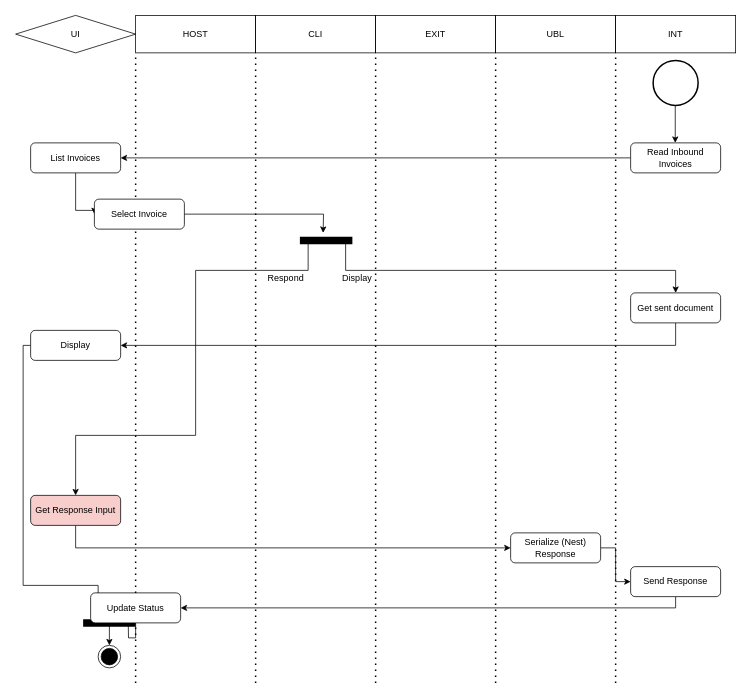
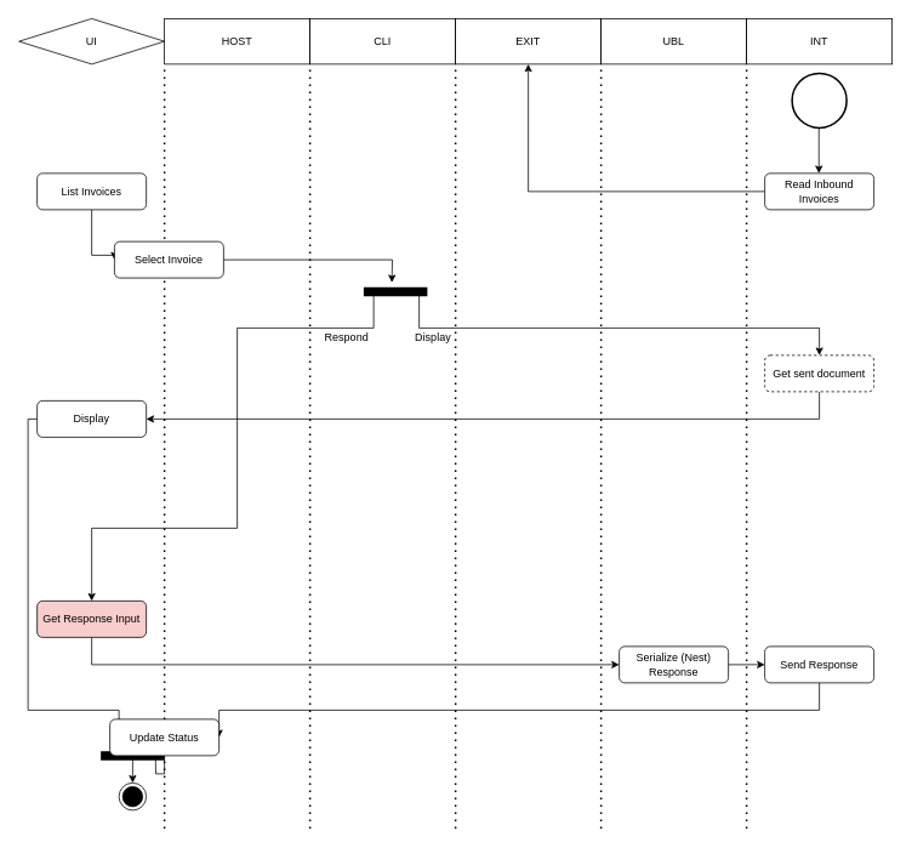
- <mxCell id="10" style="edgeStyle=orthogonalEdgeStyle;rounded=0;orthogonalLoop=1;jettySize=auto;html=1;entryX=1;entryY=0.5;entryDx=0;entryDy=0;" edge="1" parent="1" source="11" target="18"><mxGeometry relative="1" as="geometry" /></mxCell>
+ <mxCell id="10" style="edgeStyle=orthogonalEdgeStyle;rounded=0;orthogonalLoop=1;jettySize=auto;html=1;" edge="1" parent="1" source="11" target="5"><mxGeometry relative="1" as="geometry" /></mxCell>
- <mxCell id="23" value="Get sent document" style="rounded=1;whiteSpace=wrap;html=1;" vertex="1" parent="1"><mxGeometry x="840" y="390" width="120" height="40" as="geometry" /></mxCell>
+ <mxCell id="23" value="Get sent document" style="rounded=1;whiteSpace=wrap;html=1;dashed=1;" vertex="1" parent="1"><mxGeometry x="840" y="390" width="120" height="40" as="geometry" /></mxCell>
- <mxCell id="33" value="Send Response" style="rounded=1;whiteSpace=wrap;html=1;" vertex="1" parent="1"><mxGeometry x="840" y="755" width="120" height="40" as="geometry" /></mxCell>
+ <mxCell id="33" value="Send Response" style="rounded=1;whiteSpace=wrap;html=1;" vertex="1" parent="1"><mxGeometry x="840" y="710" width="120" height="40" as="geometry" /></mxCell>
